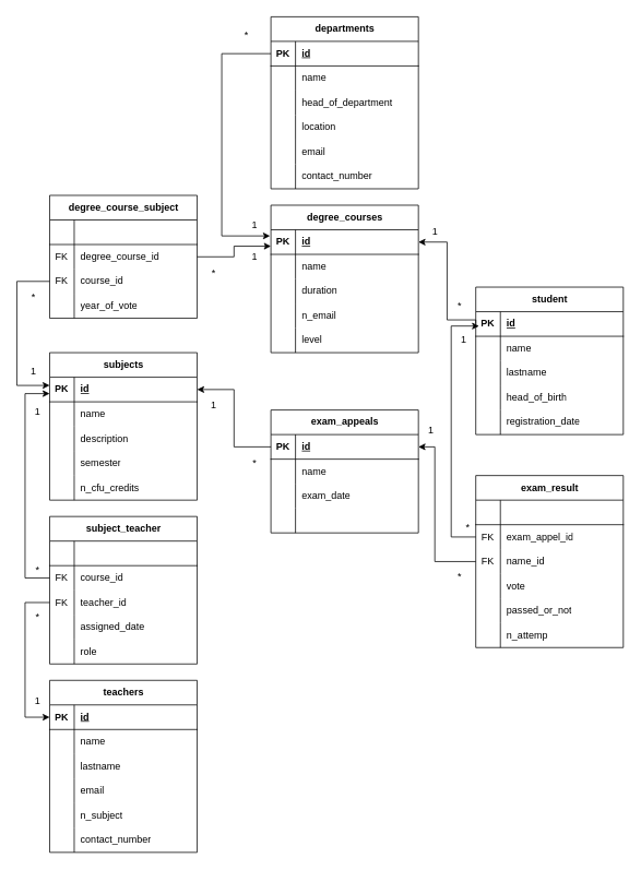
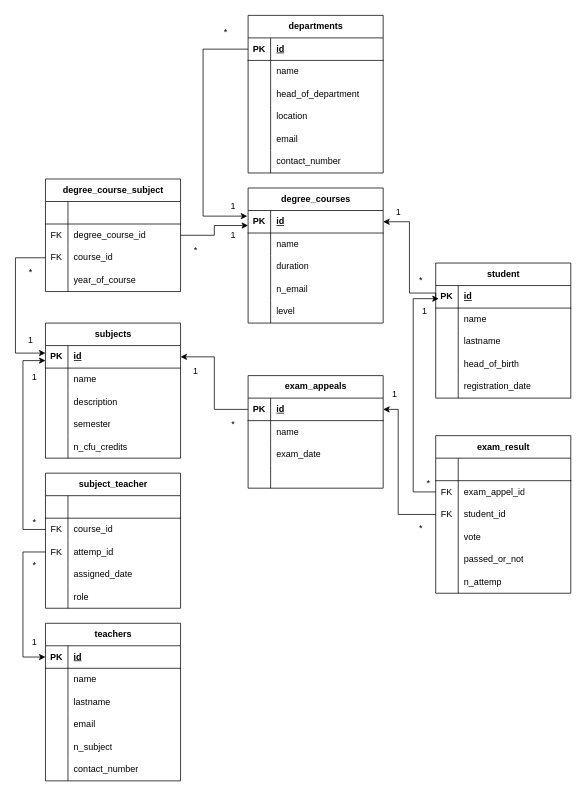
- <mxCell id="134" value="year_of_vote" style="shape=partialRectangle;connectable=0;fillColor=none;top=0;left=0;bottom=0;right=0;align=left;spacingLeft=6;overflow=hidden;whiteSpace=wrap;html=1;" vertex="1" parent="132"><mxGeometry x="30" width="150" height="30" as="geometry"><mxRectangle width="150" height="30" as="alternateBounds" /></mxGeometry></mxCell>
+ <mxCell id="134" value="year_of_course" style="shape=partialRectangle;connectable=0;fillColor=none;top=0;left=0;bottom=0;right=0;align=left;spacingLeft=6;overflow=hidden;whiteSpace=wrap;html=1;" vertex="1" parent="132"><mxGeometry x="30" width="150" height="30" as="geometry"><mxRectangle width="150" height="30" as="alternateBounds" /></mxGeometry></mxCell>
- <mxCell id="110" value="name_id" style="shape=partialRectangle;connectable=0;fillColor=none;top=0;left=0;bottom=0;right=0;align=left;spacingLeft=6;overflow=hidden;whiteSpace=wrap;html=1;" vertex="1" parent="108"><mxGeometry x="30" width="150" height="30" as="geometry"><mxRectangle width="150" height="30" as="alternateBounds" /></mxGeometry></mxCell>
+ <mxCell id="110" value="student_id" style="shape=partialRectangle;connectable=0;fillColor=none;top=0;left=0;bottom=0;right=0;align=left;spacingLeft=6;overflow=hidden;whiteSpace=wrap;html=1;" vertex="1" parent="108"><mxGeometry x="30" width="150" height="30" as="geometry"><mxRectangle width="150" height="30" as="alternateBounds" /></mxGeometry></mxCell>
- <mxCell id="151" value="teacher_id" style="shape=partialRectangle;connectable=0;fillColor=none;top=0;left=0;bottom=0;right=0;align=left;spacingLeft=6;overflow=hidden;whiteSpace=wrap;html=1;" vertex="1" parent="149"><mxGeometry x="30" width="150" height="30" as="geometry"><mxRectangle width="150" height="30" as="alternateBounds" /></mxGeometry></mxCell>
+ <mxCell id="151" value="attemp_id" style="shape=partialRectangle;connectable=0;fillColor=none;top=0;left=0;bottom=0;right=0;align=left;spacingLeft=6;overflow=hidden;whiteSpace=wrap;html=1;" vertex="1" parent="149"><mxGeometry x="30" width="150" height="30" as="geometry"><mxRectangle width="150" height="30" as="alternateBounds" /></mxGeometry></mxCell>
